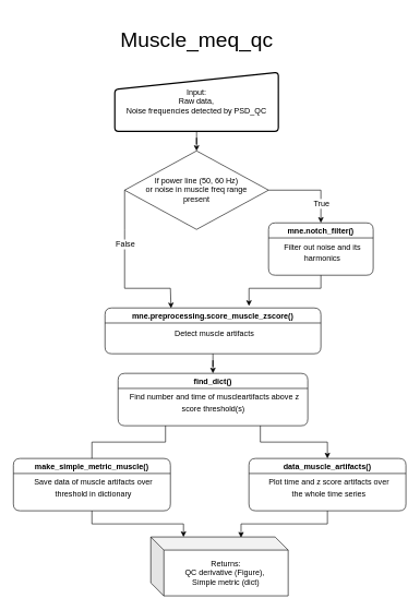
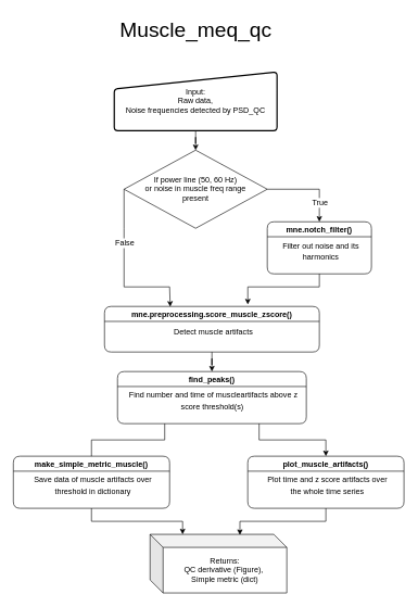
- <mxCell id="2" value="&lt;font style=&quot;font-size: 32px;&quot;&gt;Muscle_meq_qc&lt;/font&gt;" style="text;html=1;align=center;verticalAlign=middle;resizable=0;points=[];autosize=1;strokeColor=none;fillColor=none;fontSize=18;fontFamily=Helvetica;" parent="1" vertex="1"><mxGeometry x="170" y="35" width="260" height="50" as="geometry" /></mxCell>
+ <mxCell id="2" value="&lt;font style=&quot;font-size: 32px;&quot;&gt;Muscle_meq_qc&lt;/font&gt;" style="text;html=1;align=center;verticalAlign=middle;resizable=0;points=[];autosize=1;strokeColor=none;fillColor=none;fontSize=18;fontFamily=Helvetica;" parent="1" vertex="1"><mxGeometry x="170" y="20" width="260" height="50" as="geometry" /></mxCell>
- <mxCell id="18" value="&lt;div style=&quot;font-size: 12px; line-height: 18px;&quot;&gt;find_dict()&lt;br&gt;&lt;/div&gt;" style="swimlane;whiteSpace=wrap;html=1;fontSize=18;container=0;rounded=1;perimeterSpacing=0;fillColor=default;fillStyle=solid;swimlaneLine=1;" parent="16" vertex="1"><mxGeometry width="290" height="80" as="geometry" /></mxCell>
+ <mxCell id="18" value="&lt;div style=&quot;font-size: 12px; line-height: 18px;&quot;&gt;find_peaks()&lt;br&gt;&lt;/div&gt;" style="swimlane;whiteSpace=wrap;html=1;fontSize=18;container=0;rounded=1;perimeterSpacing=0;fillColor=default;fillStyle=solid;swimlaneLine=1;" parent="16" vertex="1"><mxGeometry width="290" height="80" as="geometry" /></mxCell>
- <mxCell id="22" value="&lt;div style=&quot;font-size: 12px; line-height: 18px;&quot;&gt;data_muscle_artifacts()&lt;br&gt;&lt;/div&gt;" style="swimlane;whiteSpace=wrap;html=1;fontSize=18;container=0;rounded=1;perimeterSpacing=0;fillColor=default;fillStyle=solid;swimlaneLine=1;" parent="20" vertex="1"><mxGeometry width="240.0" height="80" as="geometry" /></mxCell>
+ <mxCell id="22" value="&lt;div style=&quot;font-size: 12px; line-height: 18px;&quot;&gt;plot_muscle_artifacts()&lt;br&gt;&lt;/div&gt;" style="swimlane;whiteSpace=wrap;html=1;fontSize=18;container=0;rounded=1;perimeterSpacing=0;fillColor=default;fillStyle=solid;swimlaneLine=1;" parent="20" vertex="1"><mxGeometry width="240.0" height="80" as="geometry" /></mxCell>
